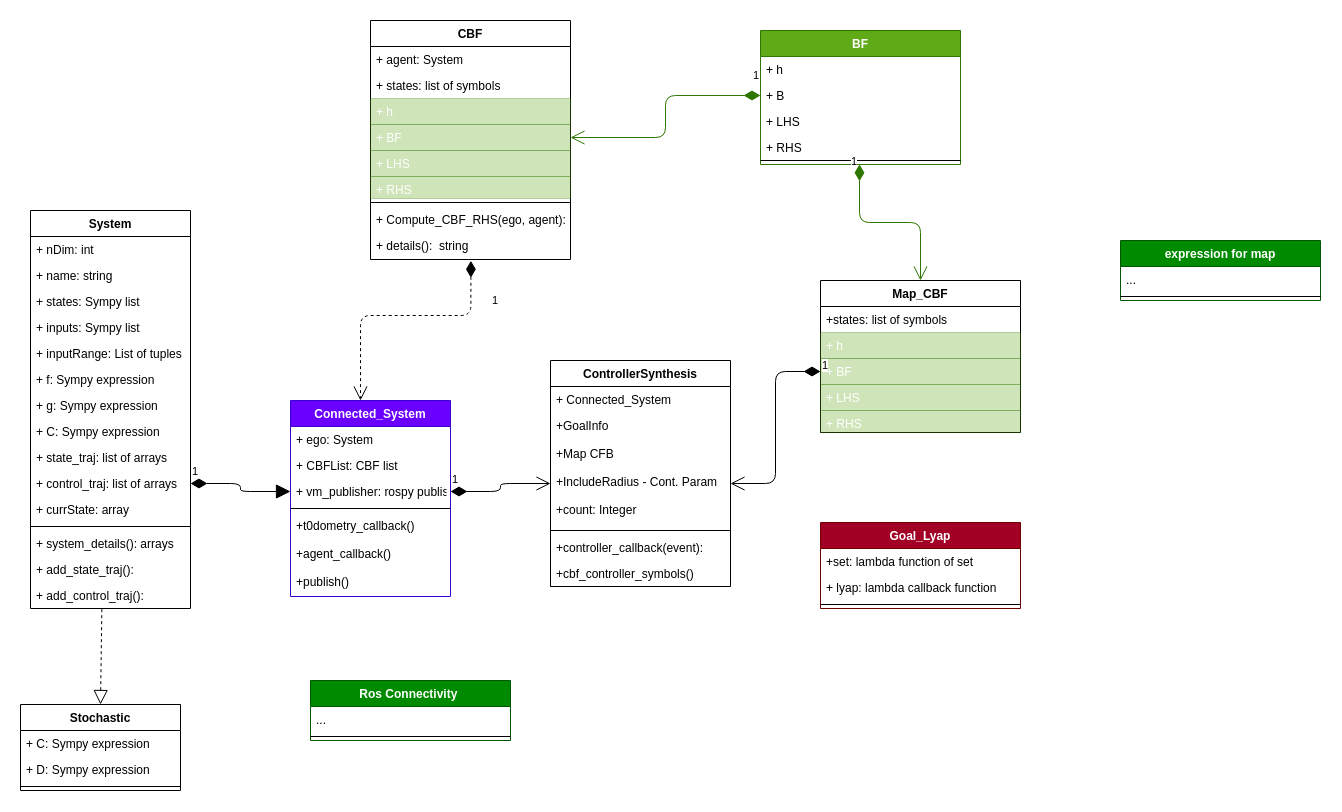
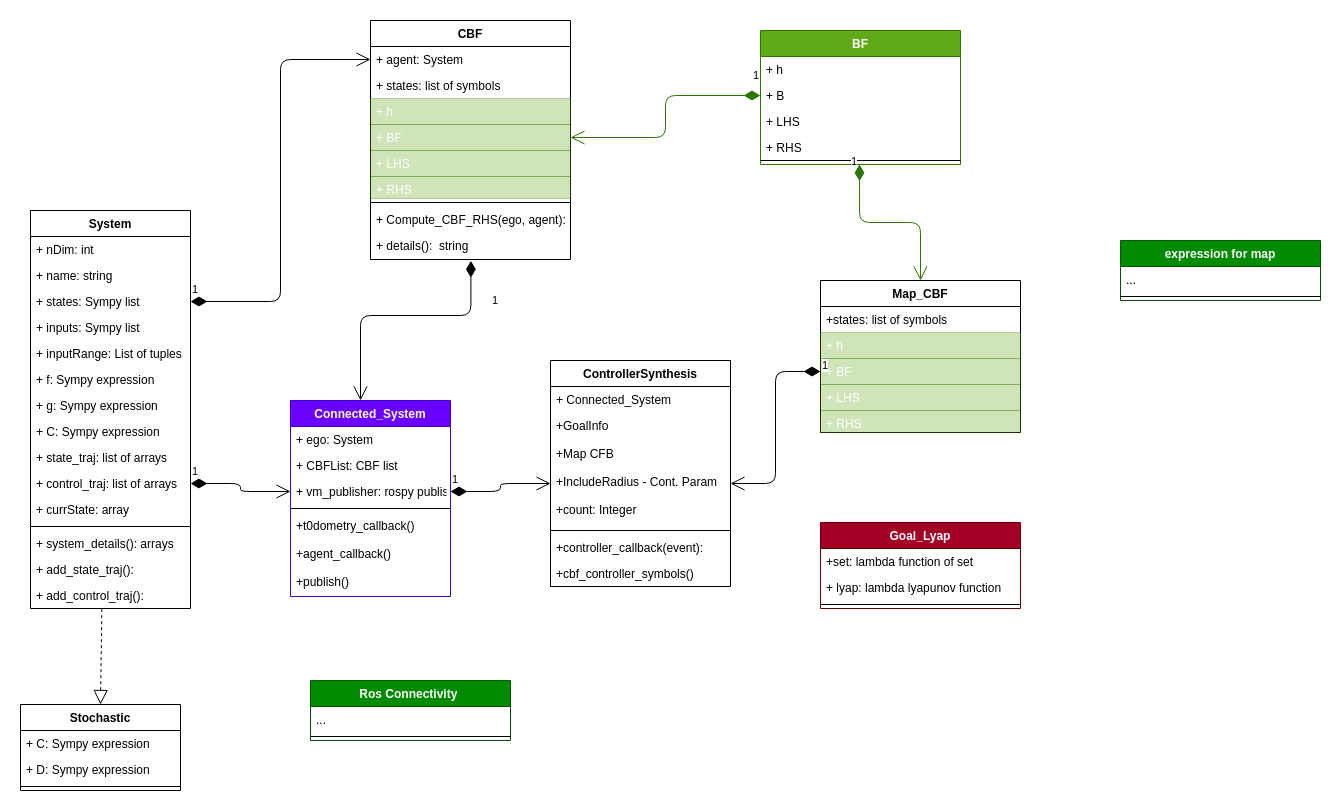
+ <mxCell id="58" value="1" style="endArrow=open;html=1;endSize=12;startArrow=diamondThin;startSize=14;startFill=1;edgeStyle=orthogonalEdgeStyle;align=left;verticalAlign=bottom;exitX=1;exitY=0.5;exitDx=0;exitDy=0;entryX=0;entryY=0.5;entryDx=0;entryDy=0;" parent="1" source="5" target="23" edge="1"><mxGeometry x="-1" y="3" relative="1" as="geometry"><mxPoint x="220" y="320" as="sourcePoint" /><mxPoint x="330" y="330" as="targetPoint" /></mxGeometry></mxCell>
- <mxCell id="60" value="1" style="endArrow=open;html=1;endSize=12;startArrow=diamondThin;startSize=14;startFill=1;edgeStyle=orthogonalEdgeStyle;align=left;verticalAlign=bottom;exitX=0.502;exitY=1.049;exitDx=0;exitDy=0;exitPerimeter=0;dashed=1;" parent="1" source="31" target="45" edge="1"><mxGeometry x="-0.605" y="20" relative="1" as="geometry"><mxPoint x="470" y="270" as="sourcePoint" /><mxPoint x="470" y="630" as="targetPoint" /><Array as="points"><mxPoint x="470" y="315" /><mxPoint x="360" y="315" /></Array><mxPoint as="offset" /></mxGeometry></mxCell>
+ <mxCell id="60" value="1" style="endArrow=open;html=1;endSize=12;startArrow=diamondThin;startSize=14;startFill=1;edgeStyle=orthogonalEdgeStyle;align=left;verticalAlign=bottom;exitX=0.502;exitY=1.049;exitDx=0;exitDy=0;exitPerimeter=0;" parent="1" source="31" target="45" edge="1"><mxGeometry x="-0.605" y="20" relative="1" as="geometry"><mxPoint x="470" y="270" as="sourcePoint" /><mxPoint x="470" y="630" as="targetPoint" /><Array as="points"><mxPoint x="470" y="315" /><mxPoint x="360" y="315" /></Array><mxPoint as="offset" /></mxGeometry></mxCell>
- <mxCell id="59" value="1" style="endArrow=block;html=1;endSize=12;startArrow=diamondThin;startSize=14;startFill=1;edgeStyle=orthogonalEdgeStyle;align=left;verticalAlign=bottom;exitX=1;exitY=0.5;exitDx=0;exitDy=0;entryX=0;entryY=0.5;entryDx=0;entryDy=0;" parent="1" source="12" target="48" edge="1"><mxGeometry x="-1" y="3" relative="1" as="geometry"><mxPoint x="200" y="415" as="sourcePoint" /><mxPoint x="460" y="310" as="targetPoint" /></mxGeometry></mxCell>
+ <mxCell id="59" value="1" style="endArrow=open;html=1;endSize=12;startArrow=diamondThin;startSize=14;startFill=1;edgeStyle=orthogonalEdgeStyle;align=left;verticalAlign=bottom;exitX=1;exitY=0.5;exitDx=0;exitDy=0;entryX=0;entryY=0.5;entryDx=0;entryDy=0;" parent="1" source="12" target="48" edge="1"><mxGeometry x="-1" y="3" relative="1" as="geometry"><mxPoint x="200" y="415" as="sourcePoint" /><mxPoint x="460" y="310" as="targetPoint" /></mxGeometry></mxCell>
- <mxCell id="55" value="+ lyap: lambda callback function" style="text;strokeColor=none;fillColor=none;align=left;verticalAlign=top;spacingLeft=4;spacingRight=4;overflow=hidden;rotatable=0;points=[[0,0.5],[1,0.5]];portConstraint=eastwest;" parent="53" vertex="1"><mxGeometry y="52" width="200" height="26" as="geometry" /></mxCell>
+ <mxCell id="55" value="+ lyap: lambda lyapunov function" style="text;strokeColor=none;fillColor=none;align=left;verticalAlign=top;spacingLeft=4;spacingRight=4;overflow=hidden;rotatable=0;points=[[0,0.5],[1,0.5]];portConstraint=eastwest;" parent="53" vertex="1"><mxGeometry y="52" width="200" height="26" as="geometry" /></mxCell>
